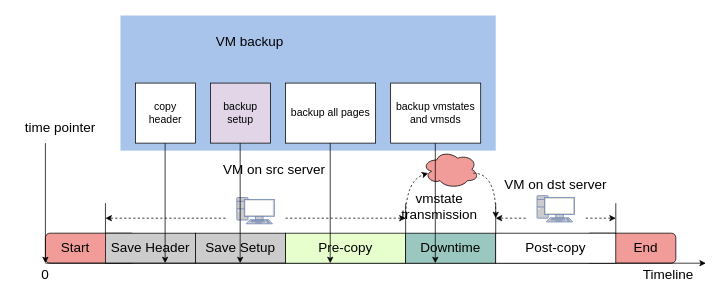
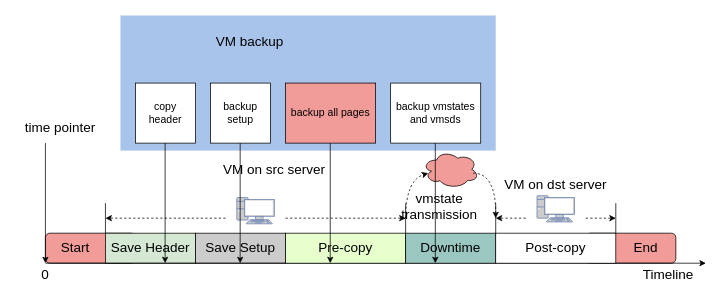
- <mxCell id="34" value="&lt;font style=&quot;font-size: 14px;&quot;&gt;backup&lt;br&gt;setup&lt;/font&gt;" style="rounded=0;whiteSpace=wrap;html=1;fillColor=#e1d5e7;" parent="1" vertex="1"><mxGeometry x="280" y="110" width="80" height="80" as="geometry" /></mxCell>
+ <mxCell id="34" value="&lt;font style=&quot;font-size: 14px;&quot;&gt;backup&lt;br&gt;setup&lt;/font&gt;" style="rounded=0;whiteSpace=wrap;html=1;" parent="1" vertex="1"><mxGeometry x="280" y="110" width="80" height="80" as="geometry" /></mxCell>
- <mxCell id="35" value="backup all pages" style="rounded=0;whiteSpace=wrap;html=1;fontSize=14;" parent="1" vertex="1"><mxGeometry x="380" y="110" width="120" height="80" as="geometry" /></mxCell>
+ <mxCell id="35" value="backup all pages" style="rounded=0;whiteSpace=wrap;html=1;fontSize=14;fillColor=#f19c99;" parent="1" vertex="1"><mxGeometry x="380" y="110" width="120" height="80" as="geometry" /></mxCell>
- <mxCell id="6" value="Save Header" style="rounded=0;whiteSpace=wrap;html=1;fontSize=18;fillColor=#CCCCCC;" parent="1" vertex="1"><mxGeometry x="140" y="310" width="120" height="40" as="geometry" /></mxCell>
+ <mxCell id="6" value="Save Header" style="rounded=0;whiteSpace=wrap;html=1;fontSize=18;fillColor=#d5e8d4;" parent="1" vertex="1"><mxGeometry x="140" y="310" width="120" height="40" as="geometry" /></mxCell>
